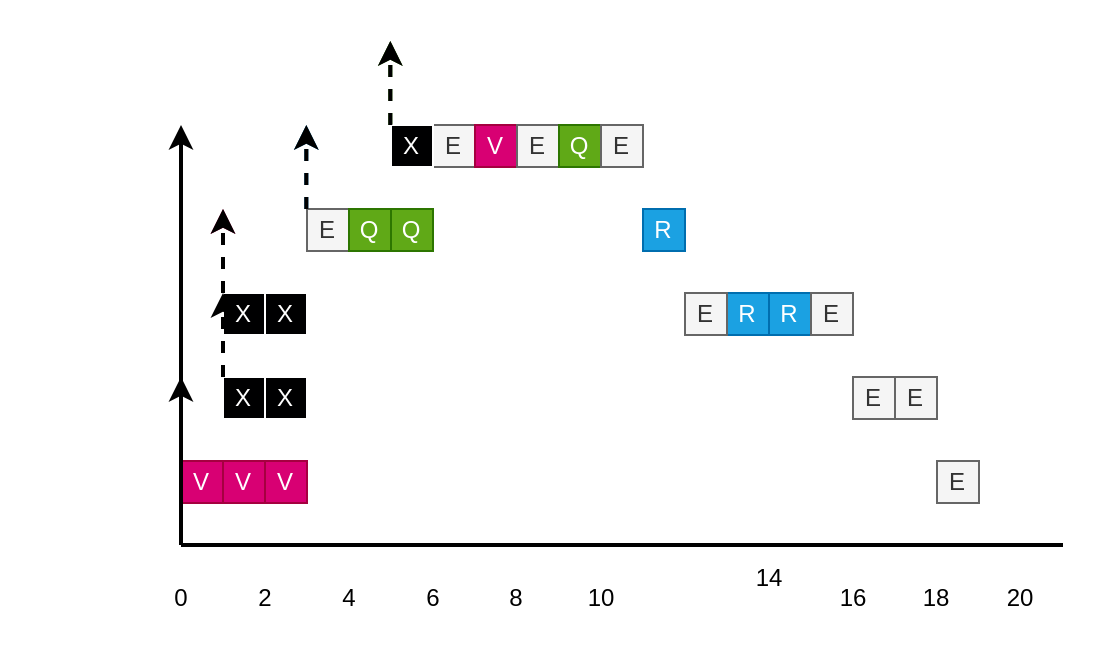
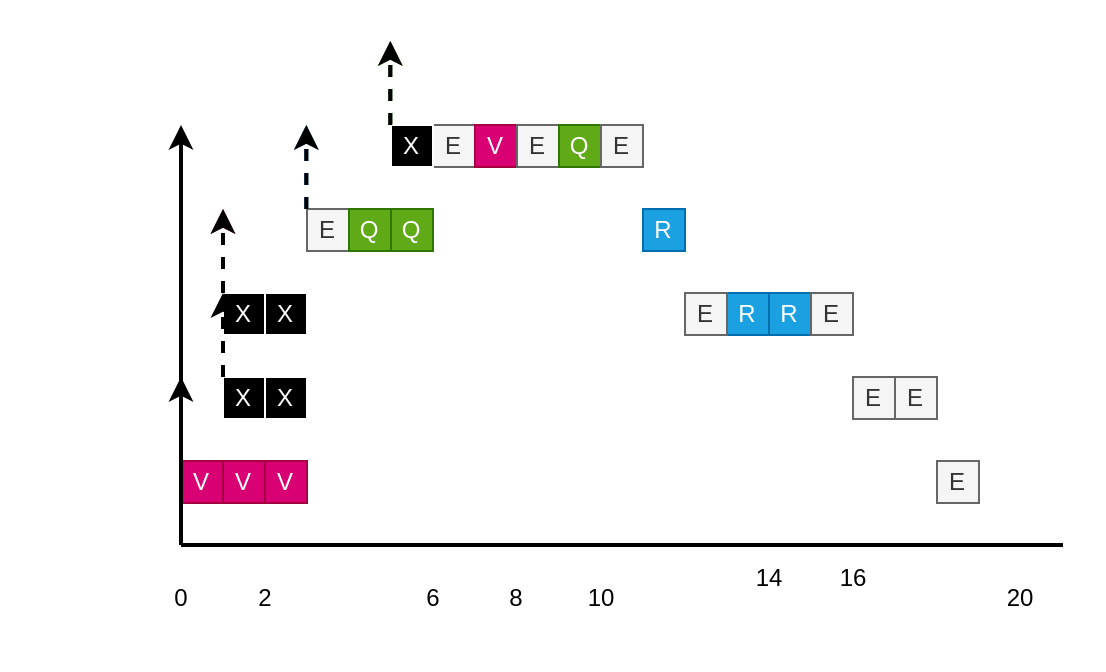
- <mxCell id="11" value="4" style="text;html=1;strokeColor=none;fillColor=none;align=center;verticalAlign=middle;whiteSpace=wrap;rounded=0;" parent="1" vertex="1"><mxGeometry x="163.5" y="284" width="21" height="30" as="geometry" /></mxCell>
- <mxCell id="7" value="16" style="text;html=1;strokeColor=none;fillColor=none;align=center;verticalAlign=middle;whiteSpace=wrap;rounded=0;" parent="1" vertex="1"><mxGeometry x="415.5" y="284" width="21" height="30" as="geometry" /></mxCell>
+ <mxCell id="7" value="16" style="text;html=1;strokeColor=none;fillColor=none;align=center;verticalAlign=middle;whiteSpace=wrap;rounded=0;" parent="1" vertex="1"><mxGeometry x="415.5" y="274" width="21" height="30" as="geometry" /></mxCell>
- <mxCell id="8" value="18" style="text;html=1;strokeColor=none;fillColor=none;align=center;verticalAlign=middle;whiteSpace=wrap;rounded=0;" parent="1" vertex="1"><mxGeometry x="447" y="284" width="42" height="30" as="geometry" /></mxCell>
